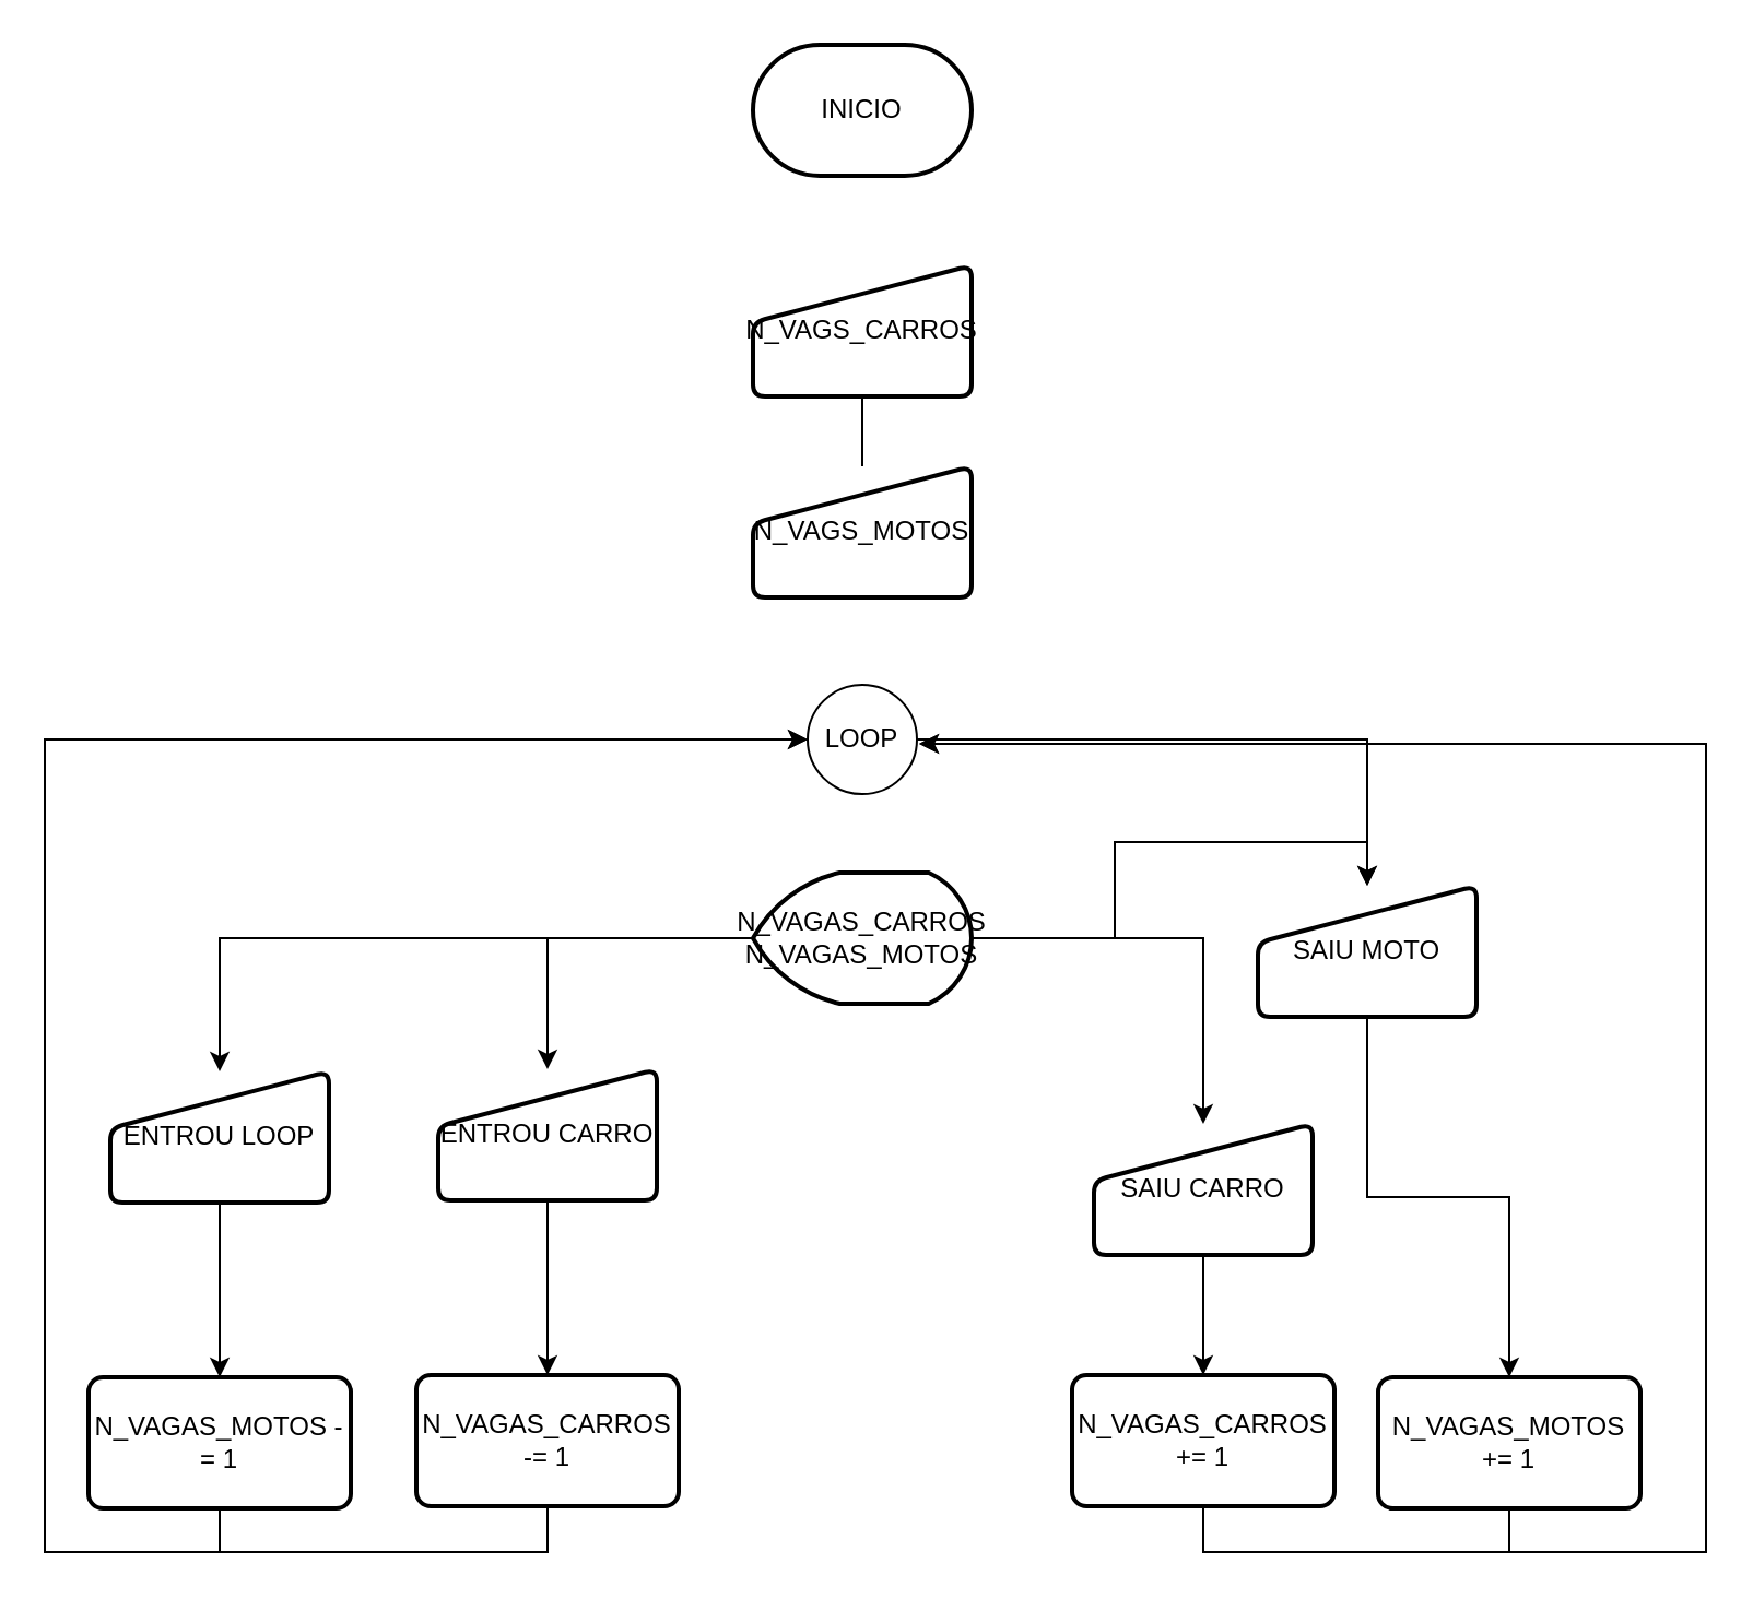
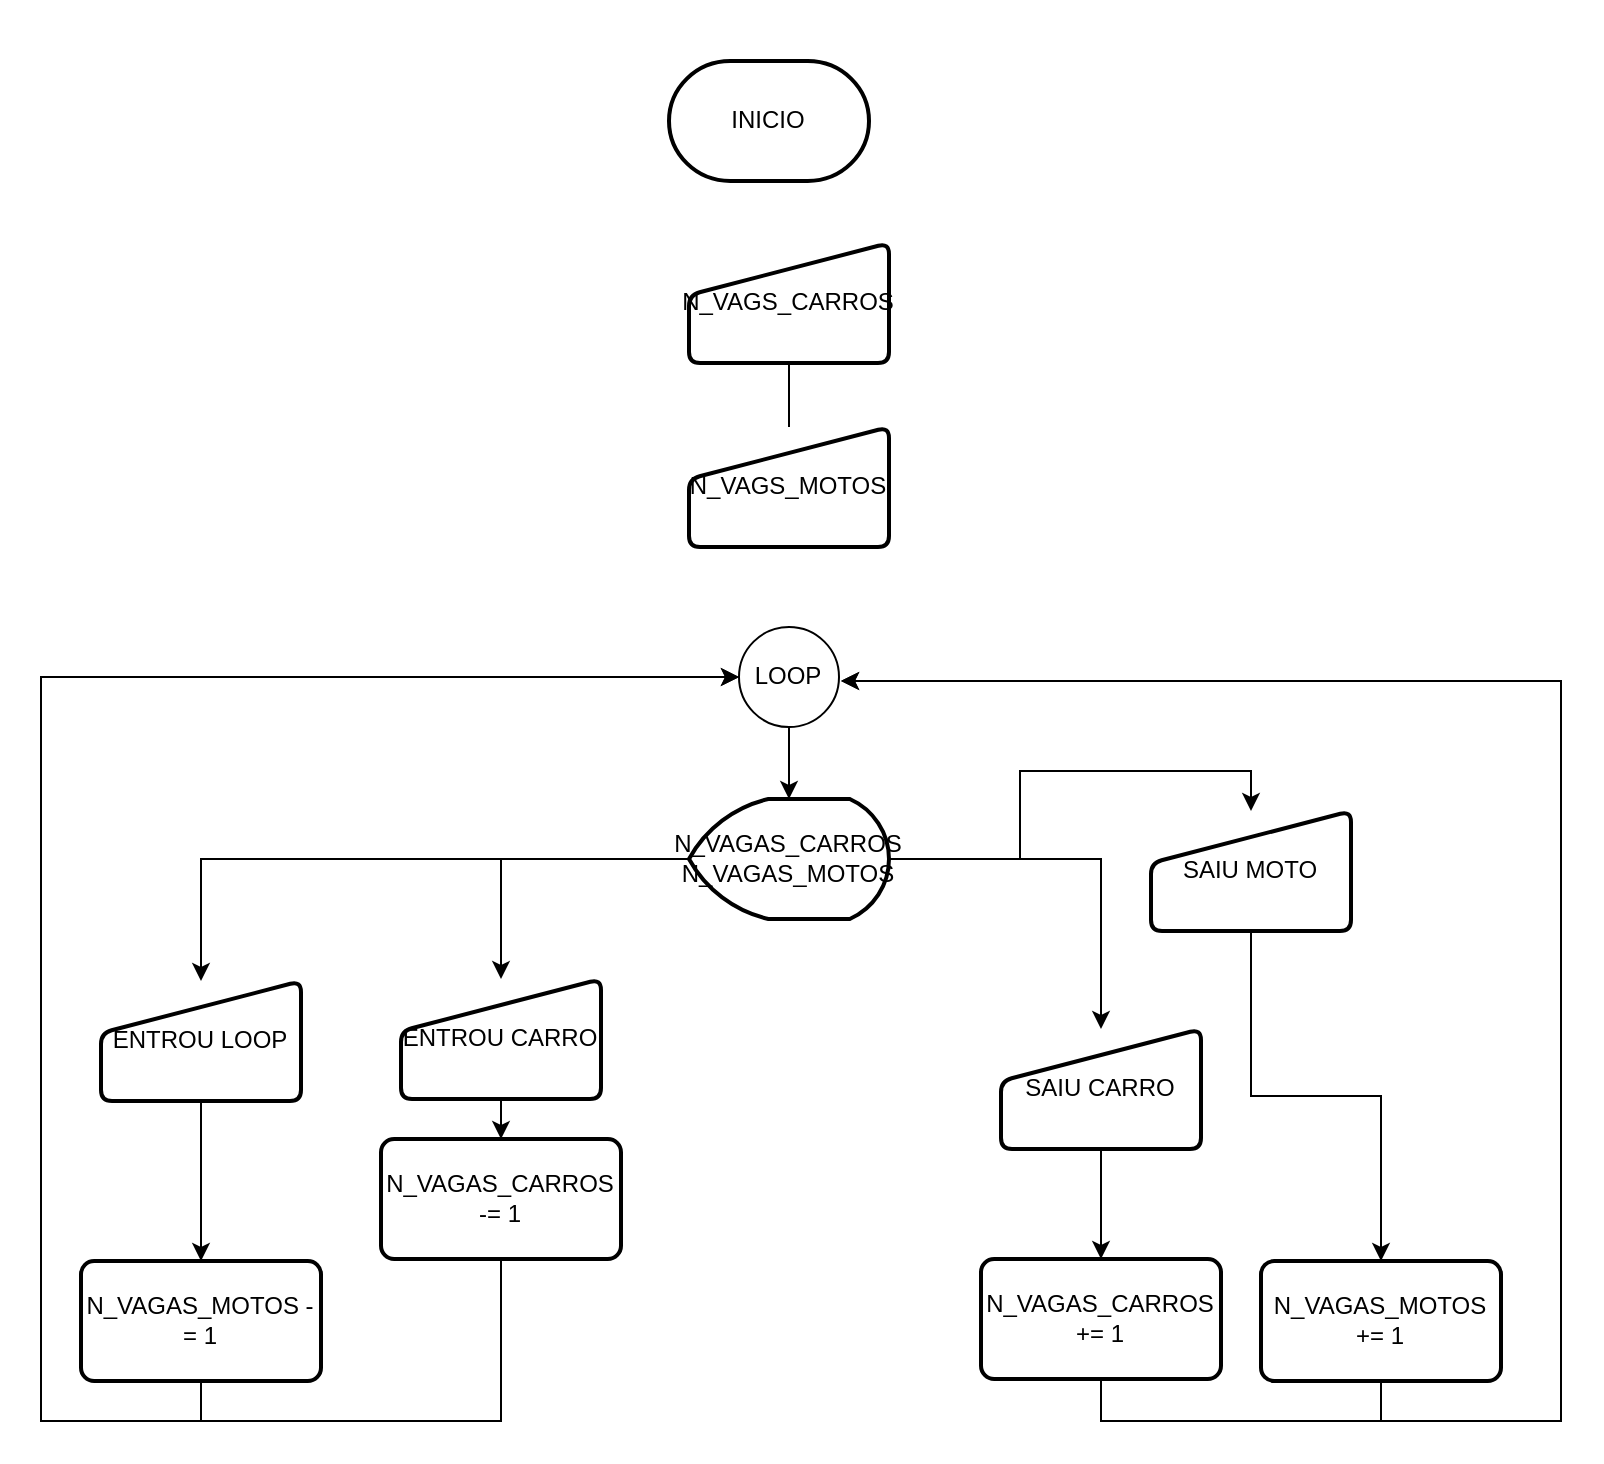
- <mxCell id="2" value="INICIO" style="strokeWidth=2;html=1;shape=mxgraph.flowchart.terminator;whiteSpace=wrap;" vertex="1" parent="1"><mxGeometry x="344" width="100" height="60" as="geometry" y="20" /></mxCell>
+ <mxCell id="2" value="INICIO" style="strokeWidth=2;html=1;shape=mxgraph.flowchart.terminator;whiteSpace=wrap;" vertex="1" parent="1"><mxGeometry x="334" y="30" width="100" height="60" as="geometry" /></mxCell>
- <mxCell id="5" value="" style="edgeStyle=orthogonalEdgeStyle;rounded=0;orthogonalLoop=1;jettySize=auto;html=1;" edge="1" parent="1" source="6" target="26"><mxGeometry relative="1" as="geometry" /></mxCell>
+ <mxCell id="5" value="" style="edgeStyle=orthogonalEdgeStyle;rounded=0;orthogonalLoop=1;jettySize=auto;html=1;" edge="1" parent="1" source="6" target="15"><mxGeometry relative="1" as="geometry" /></mxCell>
- <mxCell id="10" value="N_VAGAS_CARROS -= 1" style="rounded=1;whiteSpace=wrap;html=1;strokeWidth=2;arcSize=11;" vertex="1" parent="1"><mxGeometry x="190" y="629" width="120" height="60" as="geometry" /></mxCell>
+ <mxCell id="10" value="N_VAGAS_CARROS -= 1" style="rounded=1;whiteSpace=wrap;html=1;strokeWidth=2;arcSize=11;" vertex="1" parent="1"><mxGeometry x="190" y="569" width="120" height="60" as="geometry" /></mxCell>
